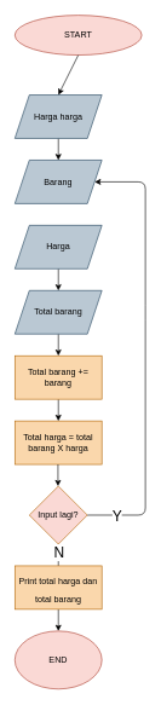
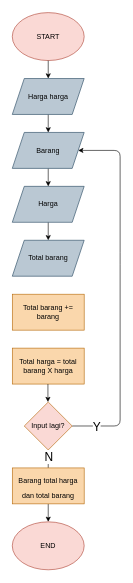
- <mxCell id="2" value="&lt;font color=&quot;#000000&quot;&gt;START&lt;/font&gt;" style="ellipse;whiteSpace=wrap;html=1;fillColor=#fad9d5;strokeColor=#ae4132;" vertex="1" parent="1"><mxGeometry x="20" y="20" width="175" height="55" as="geometry" /></mxCell>
+ <mxCell id="2" value="&lt;font color=&quot;#000000&quot;&gt;START&lt;/font&gt;" style="ellipse;whiteSpace=wrap;html=1;fillColor=#fad9d5;strokeColor=#ae4132;" vertex="1" parent="1"><mxGeometry x="20" y="20" width="120" height="80" as="geometry" /></mxCell>
+ <mxCell id="19" value="" style="edgeStyle=none;html=1;fontSize=10;fontColor=#000000;" edge="1" parent="1" source="20" target="6"><mxGeometry relative="1" as="geometry" /></mxCell>
- <mxCell id="17" value="" style="edgeStyle=none;html=1;fontSize=10;fontColor=#000000;" edge="1" parent="1" source="18" target="22"><mxGeometry relative="1" as="geometry" /></mxCell>
- <mxCell id="21" value="" style="edgeStyle=none;html=1;fontSize=10;fontColor=#000000;" edge="1" parent="1" source="22" target="7"><mxGeometry relative="1" as="geometry" /></mxCell>
- <mxCell id="16" value="&lt;font color=&quot;#000000&quot; style=&quot;font-size: 12px&quot;&gt;Print total harga dan total barang&lt;/font&gt;" style="rounded=0;whiteSpace=wrap;html=1;fontSize=20;fillColor=#fad7ac;strokeColor=#b46504;" vertex="1" parent="1"><mxGeometry x="20" y="780" width="120" height="60" as="geometry" /></mxCell>
+ <mxCell id="16" value="&lt;font color=&quot;#000000&quot; style=&quot;font-size: 12px&quot;&gt;Barang total harga dan total barang&lt;/font&gt;" style="rounded=0;whiteSpace=wrap;html=1;fontSize=20;fillColor=#fad7ac;strokeColor=#b46504;" vertex="1" parent="1"><mxGeometry x="20" y="780" width="120" height="60" as="geometry" /></mxCell>
